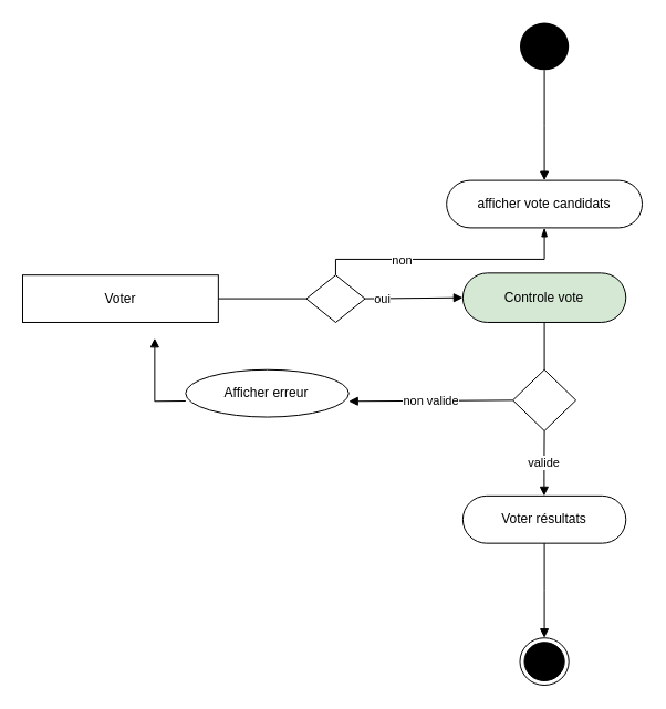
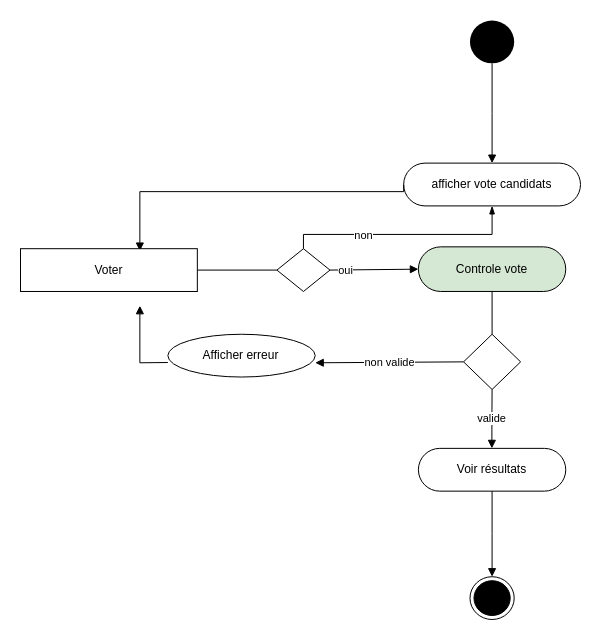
+ <mxCell id="6" value="" style="endArrow=none;html=1;rounded=0;edgeStyle=elbowEdgeStyle;elbow=vertical;startArrow=block;startFill=1;entryX=0;entryY=0.5;entryDx=0;entryDy=0;exitX=0.675;exitY=0.055;exitDx=0;exitDy=0;exitPerimeter=0;" parent="2" source="7" target="5" edge="1"><mxGeometry width="50" height="50" relative="1" as="geometry"><mxPoint x="176.842" y="171.143" as="sourcePoint" /><mxPoint x="294.737" y="121.226" as="targetPoint" /><Array as="points"><mxPoint x="338.947" y="171.143" /></Array></mxGeometry></mxCell>
- <mxCell id="20" value="Voter résultats" style="rounded=1;whiteSpace=wrap;html=1;arcSize=50;" parent="2" vertex="1"><mxGeometry x="397.895" y="427.857" width="147.368" height="42.786" as="geometry" /></mxCell>
+ <mxCell id="20" value="Voir résultats" style="rounded=1;whiteSpace=wrap;html=1;arcSize=50;" parent="2" vertex="1"><mxGeometry x="397.895" y="427.857" width="147.368" height="42.786" as="geometry" /></mxCell>
